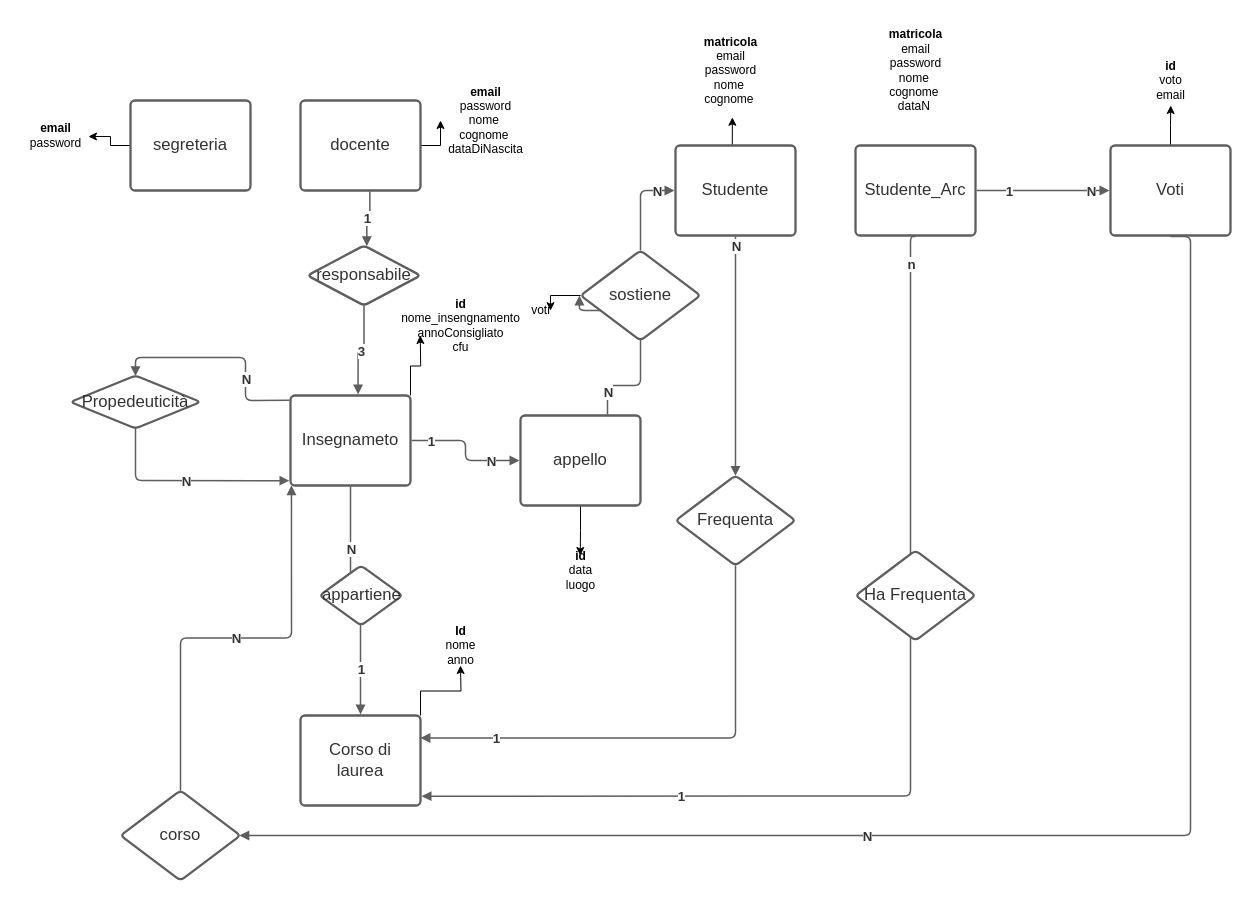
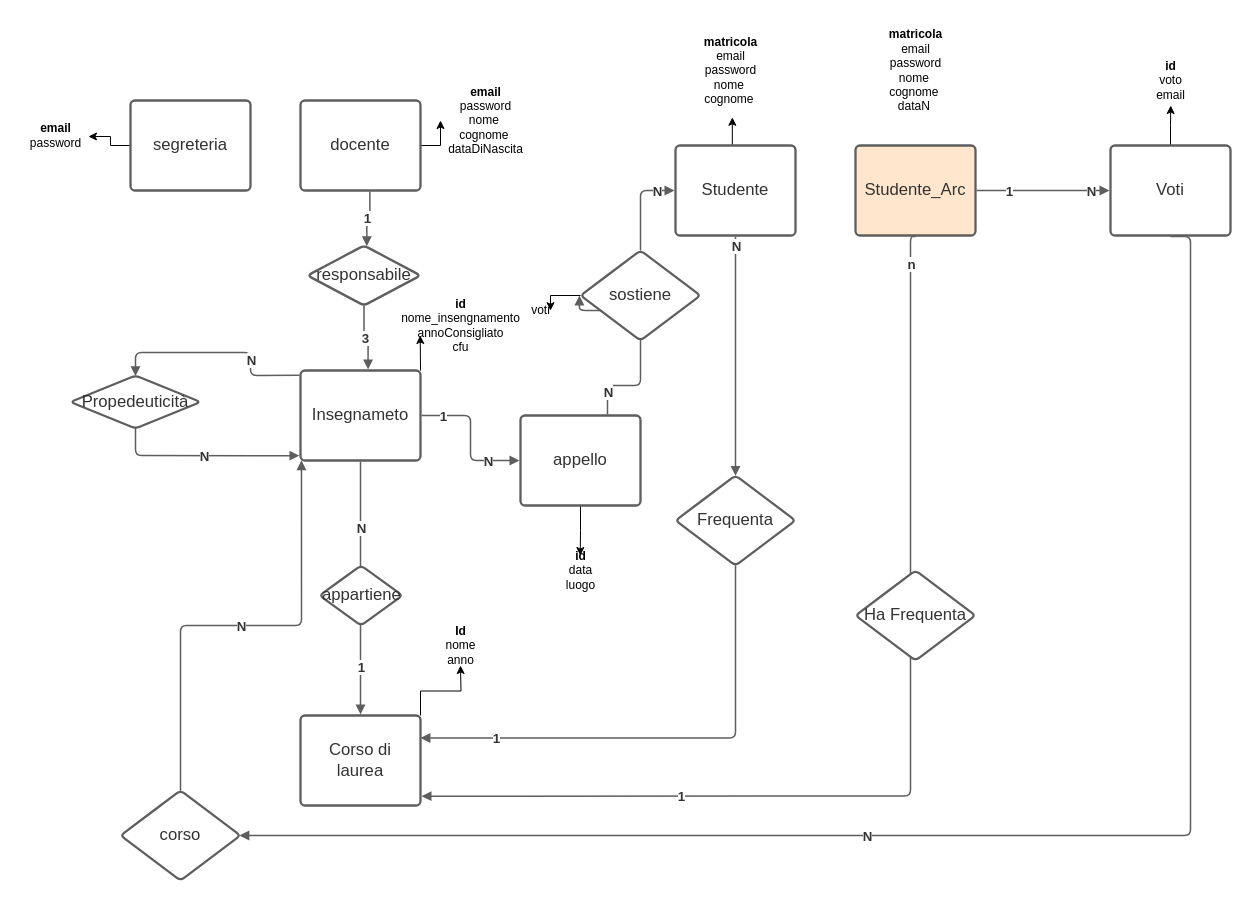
- <mxCell id="38" value="Studente_Arc" style="html=1;overflow=block;blockSpacing=1;whiteSpace=wrap;fontSize=16.7;fontColor=#333333;spacing=9;strokeColor=#5e5e5e;strokeOpacity=100;rounded=1;absoluteArcSize=1;arcSize=9;strokeWidth=2.3;lucidId=5dZZgvOSPA.B;" parent="1" vertex="1"><mxGeometry x="855" y="145" width="120" height="90" as="geometry" /></mxCell>
+ <mxCell id="38" value="Studente_Arc" style="html=1;overflow=block;blockSpacing=1;whiteSpace=wrap;fontSize=16.7;fontColor=#333333;spacing=9;strokeColor=#5e5e5e;strokeOpacity=100;rounded=1;absoluteArcSize=1;arcSize=9;strokeWidth=2.3;lucidId=5dZZgvOSPA.B;fillColor=#ffe6cc;" parent="1" vertex="1"><mxGeometry x="855" y="145" width="120" height="90" as="geometry" /></mxCell>
- <mxCell id="9" value="Insegnameto " style="html=1;overflow=block;blockSpacing=1;whiteSpace=wrap;fontSize=16.7;fontColor=#333333;spacing=9;strokeColor=#5e5e5e;strokeOpacity=100;rounded=1;absoluteArcSize=1;arcSize=9;strokeWidth=2.3;lucidId=B4OZQgIaofx8;" parent="1" vertex="1"><mxGeometry x="290" y="395" width="120" height="90" as="geometry" /></mxCell>
+ <mxCell id="9" value="Insegnameto " style="html=1;overflow=block;blockSpacing=1;whiteSpace=wrap;fontSize=16.7;fontColor=#333333;spacing=9;strokeColor=#5e5e5e;strokeOpacity=100;rounded=1;absoluteArcSize=1;arcSize=9;strokeWidth=2.3;lucidId=B4OZQgIaofx8;" parent="1" vertex="1"><mxGeometry x="300" y="370" width="120" height="90" as="geometry" /></mxCell>
- <mxCell id="42" value="Ha Frequenta" style="html=1;overflow=block;blockSpacing=1;whiteSpace=wrap;rhombus;fontSize=16.7;fontColor=#333333;spacing=3.8;strokeColor=#5e5e5e;strokeOpacity=100;rounded=1;absoluteArcSize=1;arcSize=9;strokeWidth=2.3;lucidId=TfZZtY_4Y-ry;" parent="1" vertex="1"><mxGeometry x="855" y="550" width="120" height="90" as="geometry" /></mxCell>
+ <mxCell id="42" value="Ha Frequenta" style="html=1;overflow=block;blockSpacing=1;whiteSpace=wrap;rhombus;fontSize=16.7;fontColor=#333333;spacing=3.8;strokeColor=#5e5e5e;strokeOpacity=100;rounded=1;absoluteArcSize=1;arcSize=9;strokeWidth=2.3;lucidId=TfZZtY_4Y-ry;" parent="1" vertex="1"><mxGeometry x="855" y="570" width="120" height="90" as="geometry" /></mxCell>
